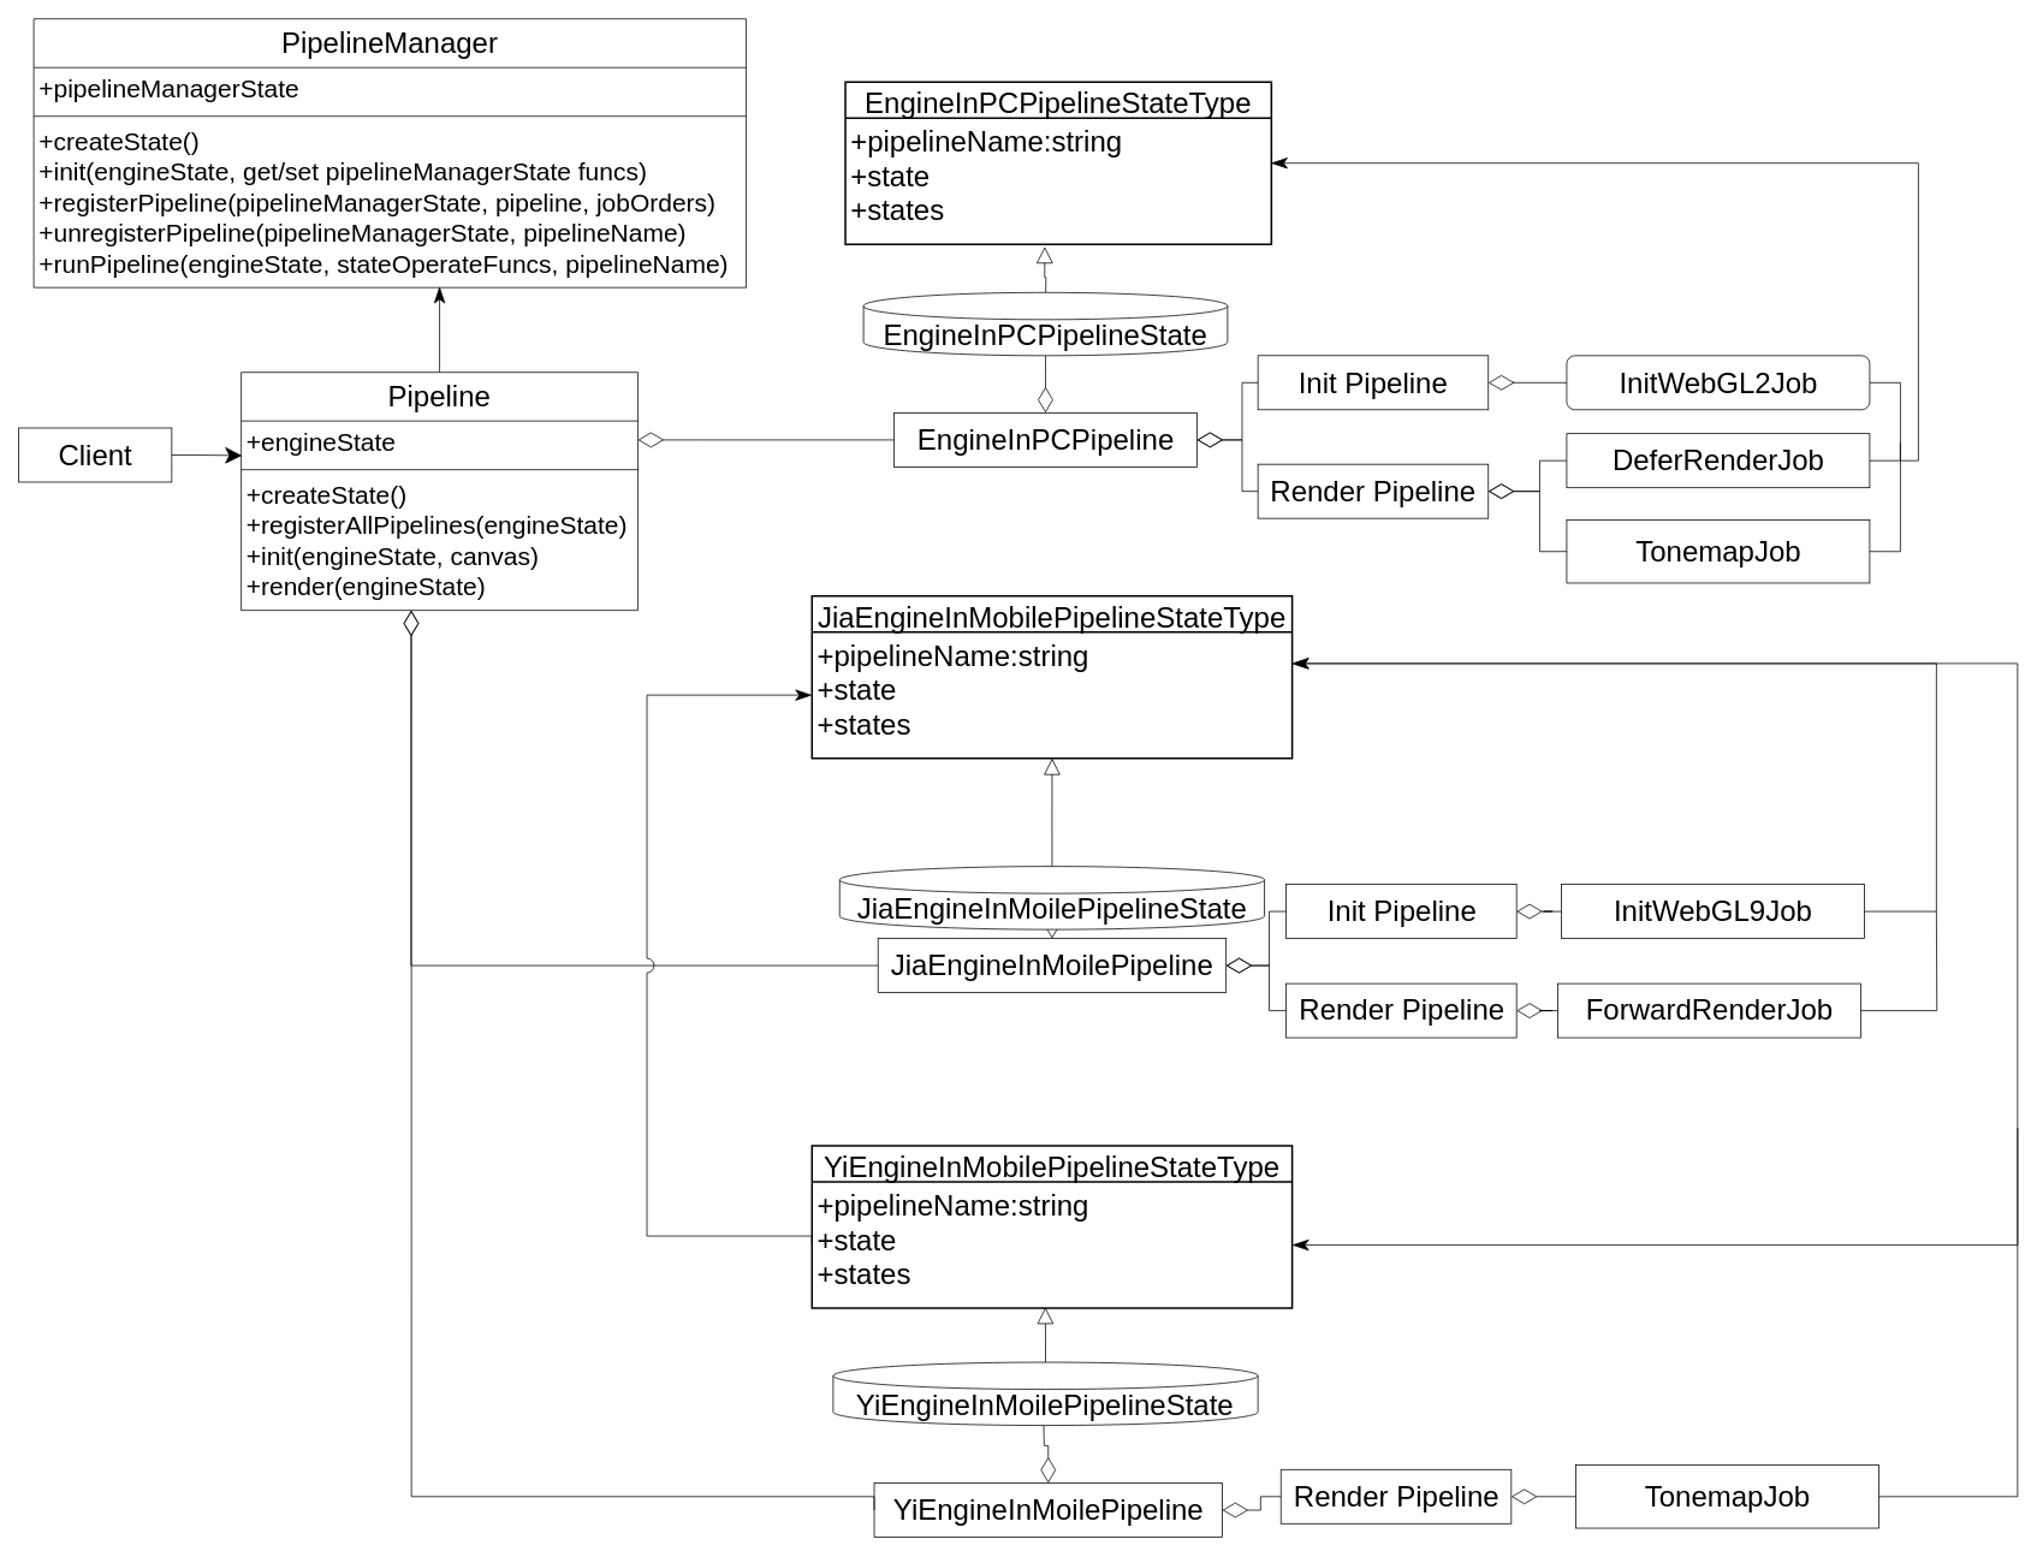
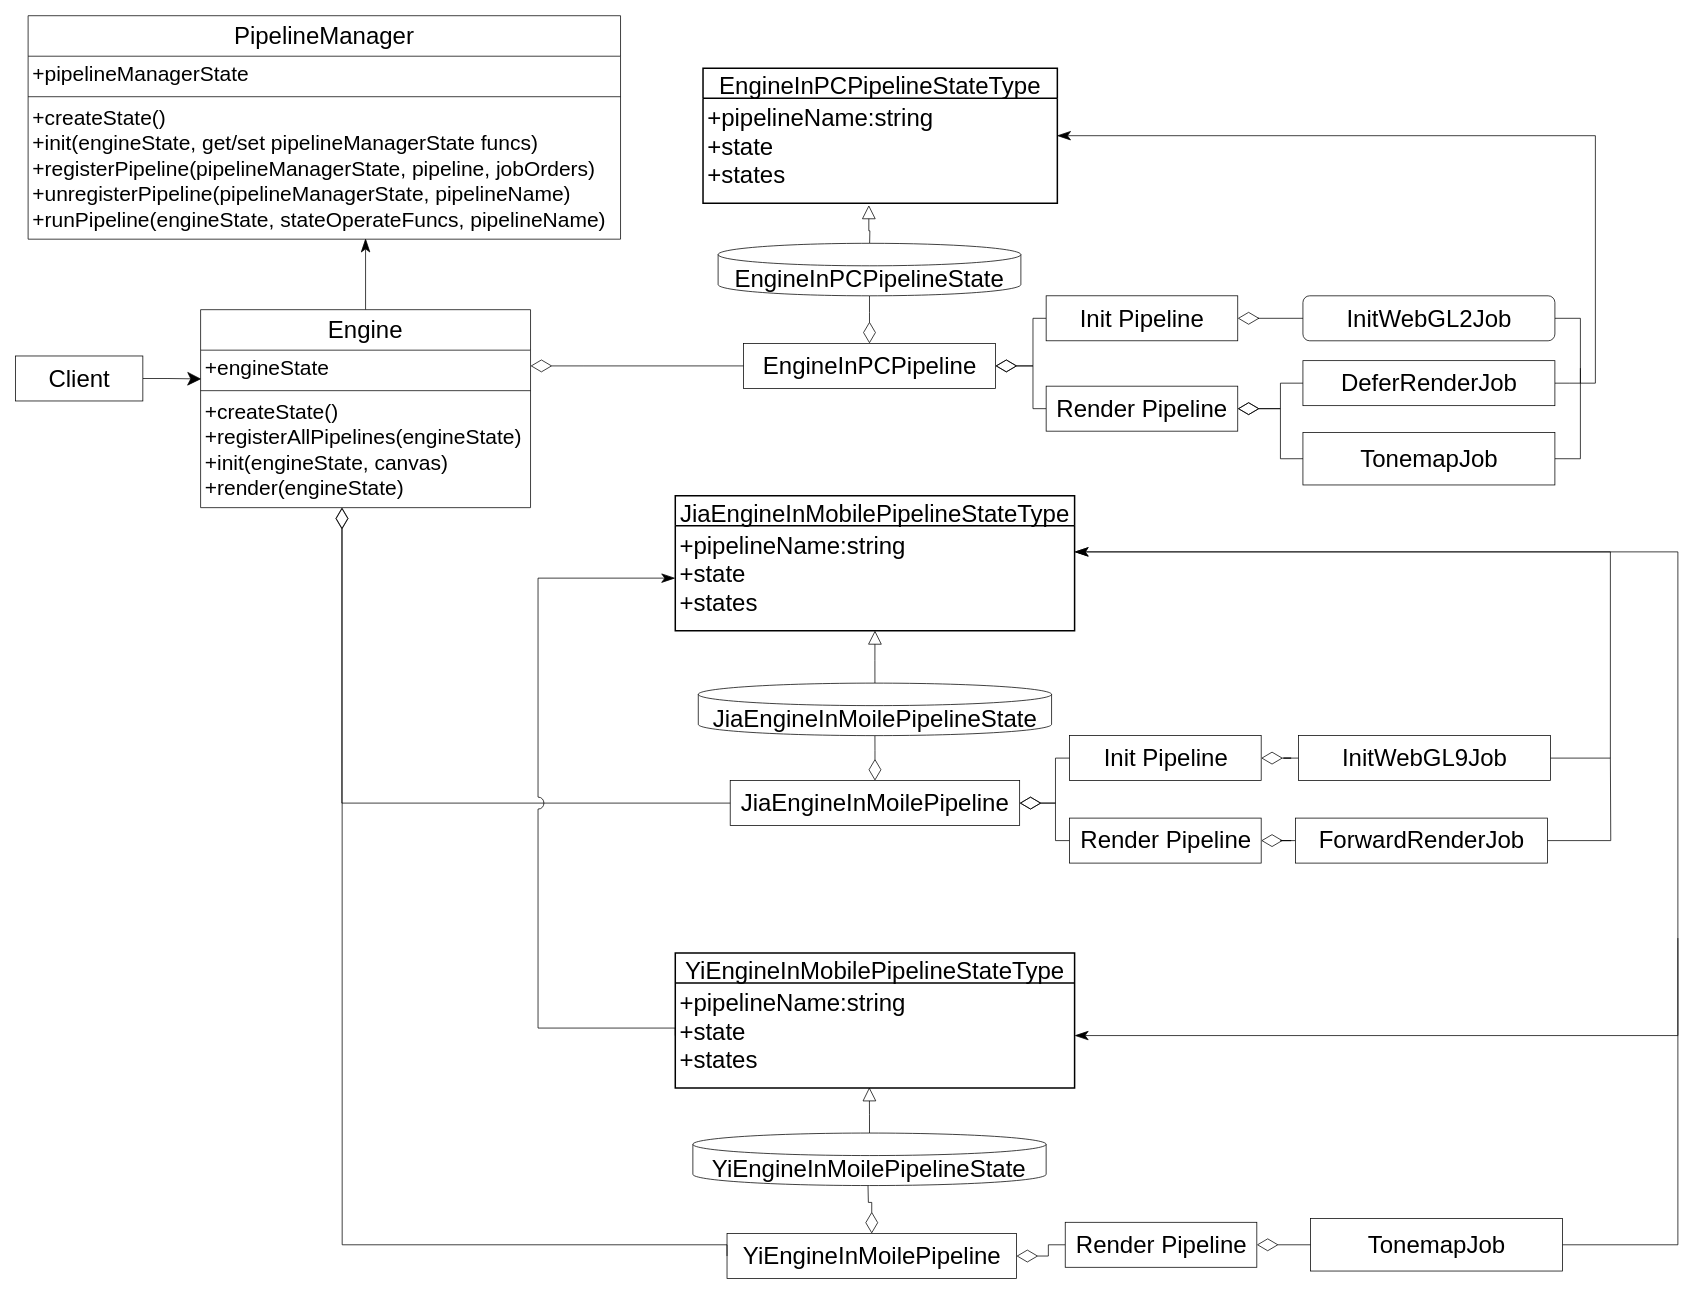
- <mxCell id="59" value="Pipeline" style="swimlane;fontStyle=0;align=center;verticalAlign=top;childLayout=stackLayout;horizontal=1;startSize=54;horizontalStack=0;resizeParent=1;resizeParentMax=0;resizeLast=0;collapsible=1;marginBottom=0;fontSize=32;" parent="1" vertex="1"><mxGeometry x="267" y="412" width="440" height="264" as="geometry" /></mxCell>
+ <mxCell id="59" value="Engine" style="swimlane;fontStyle=0;align=center;verticalAlign=top;childLayout=stackLayout;horizontal=1;startSize=54;horizontalStack=0;resizeParent=1;resizeParentMax=0;resizeLast=0;collapsible=1;marginBottom=0;fontSize=32;" parent="1" vertex="1"><mxGeometry x="267" y="412" width="440" height="264" as="geometry" /></mxCell>
- <mxCell id="40" value="&lt;span style=&quot;font-size: 32px&quot;&gt;JiaEngineInMoilePipelineState&lt;/span&gt;" style="shape=cylinder3;whiteSpace=wrap;html=1;boundedLbl=1;backgroundOutline=1;size=15;" parent="1" vertex="1"><mxGeometry x="930.68" y="960" width="471.13" height="70" as="geometry" /></mxCell>
+ <mxCell id="40" value="&lt;span style=&quot;font-size: 32px&quot;&gt;JiaEngineInMoilePipelineState&lt;/span&gt;" style="shape=cylinder3;whiteSpace=wrap;html=1;boundedLbl=1;backgroundOutline=1;size=15;" parent="1" vertex="1"><mxGeometry x="930.68" y="910" width="471.13" height="70" as="geometry" /></mxCell>
